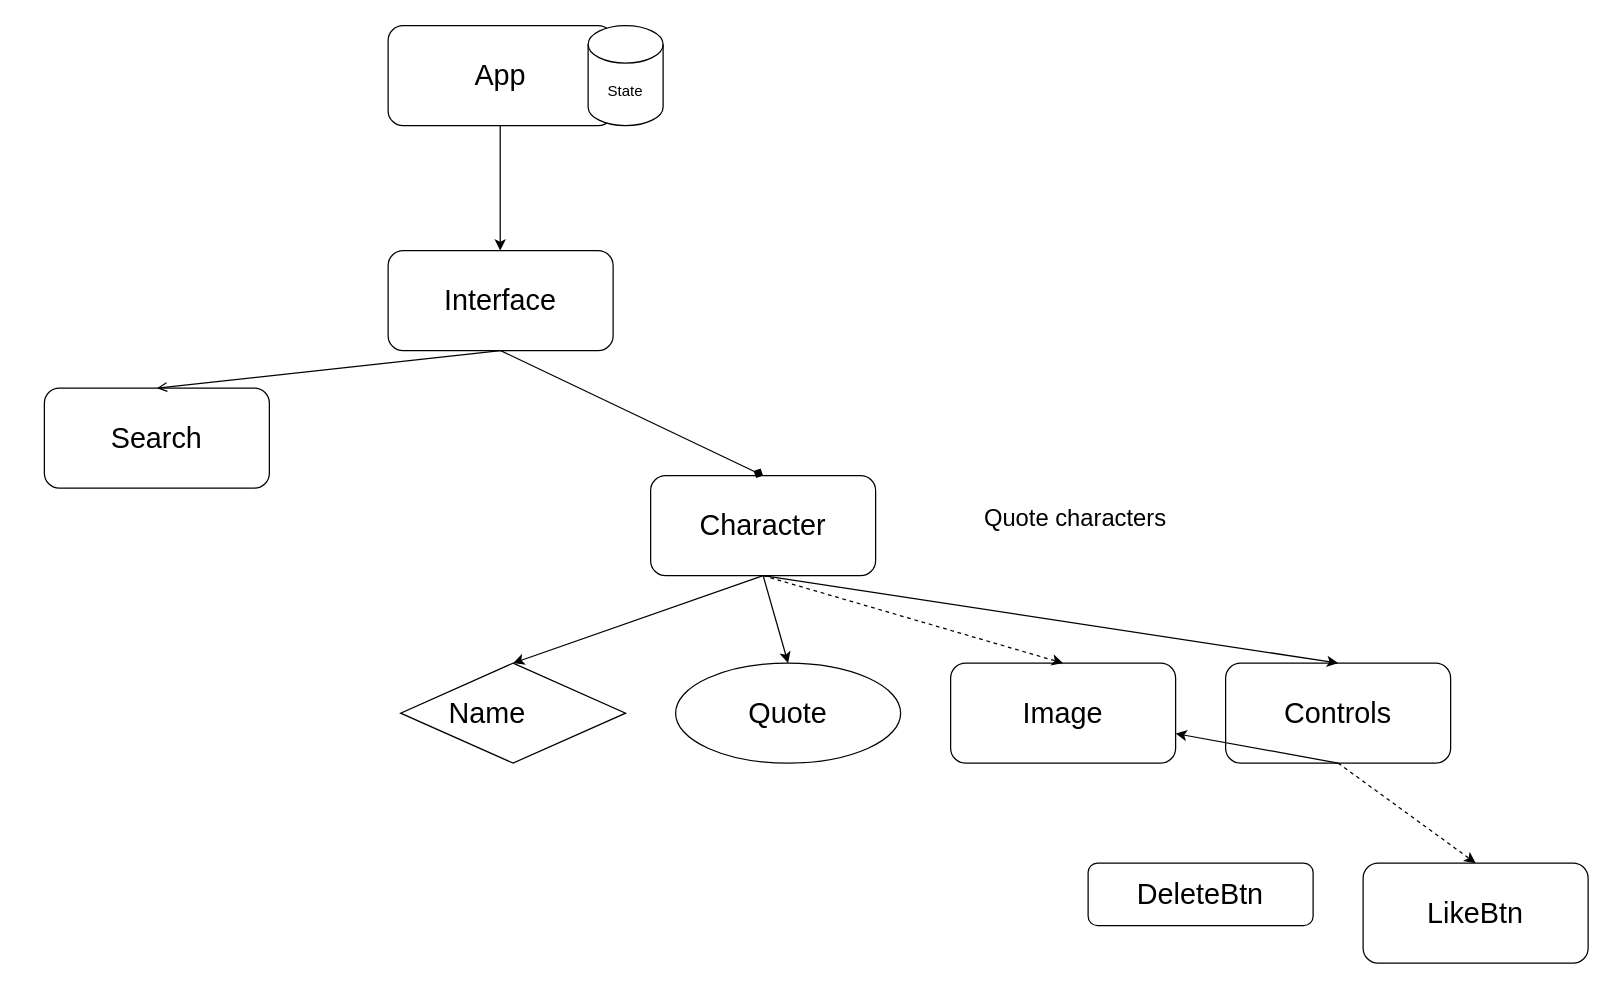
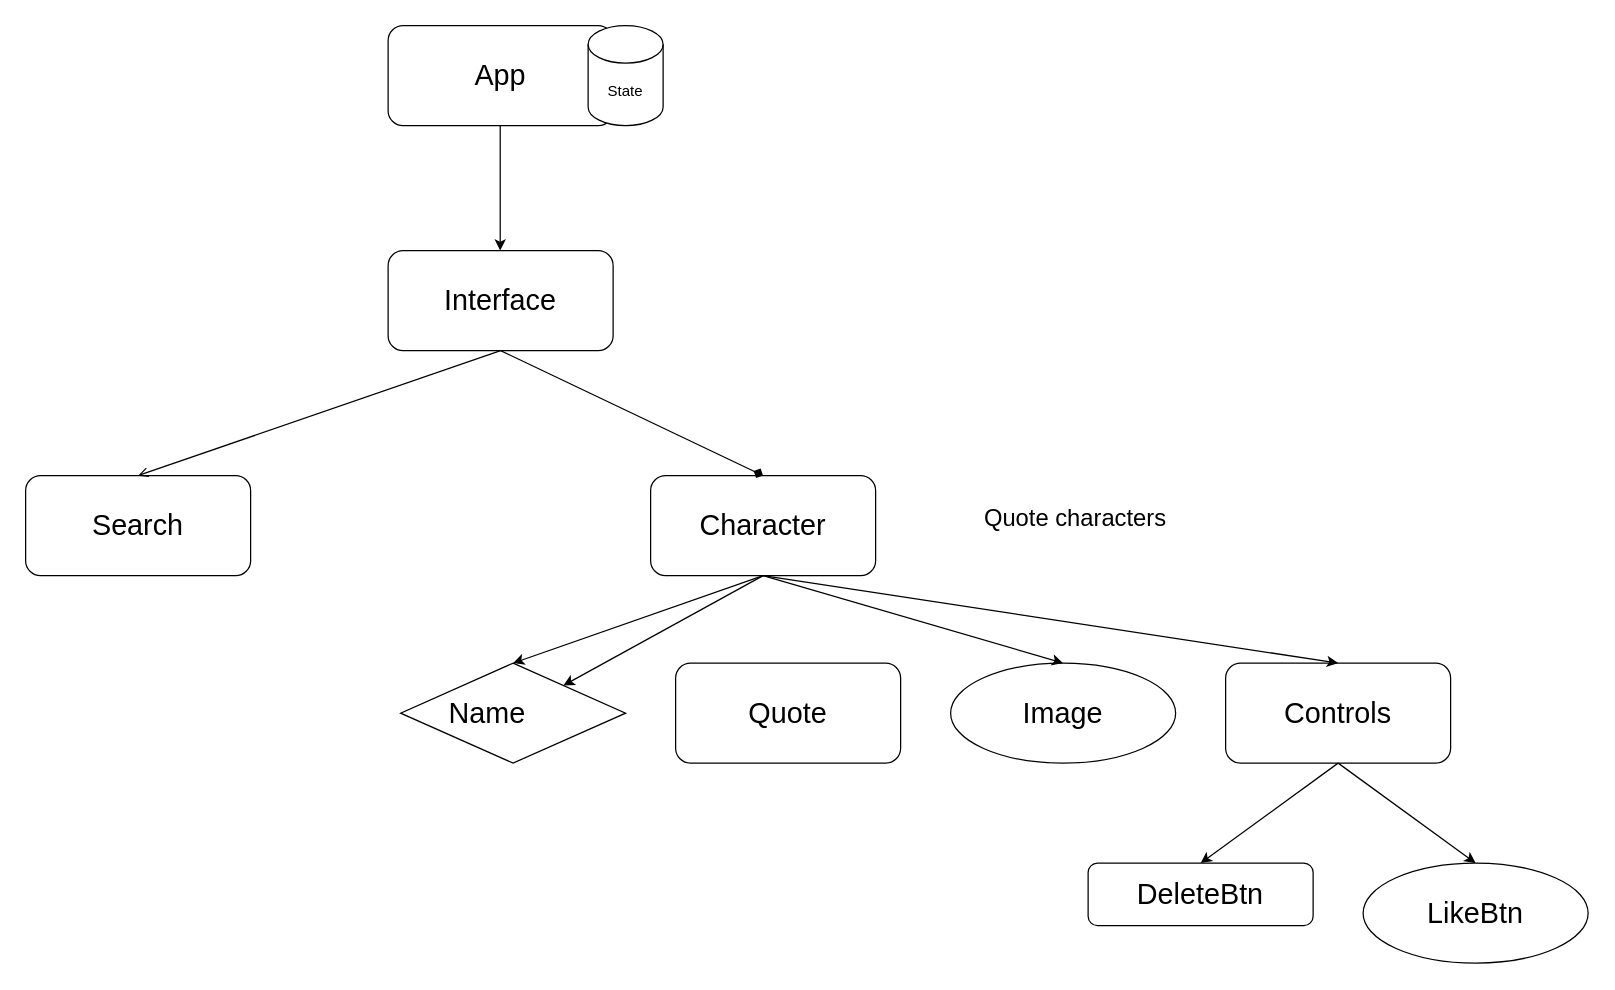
- <mxCell id="21" value="&lt;font style=&quot;font-size: 23px;&quot;&gt;Search&lt;/font&gt;" style="rounded=1;whiteSpace=wrap;html=1;" vertex="1" parent="1"><mxGeometry x="35" y="310" width="180" height="80" as="geometry" /></mxCell>
+ <mxCell id="21" value="&lt;font style=&quot;font-size: 23px;&quot;&gt;Search&lt;/font&gt;" style="rounded=1;whiteSpace=wrap;html=1;" vertex="1" parent="1"><mxGeometry x="20" y="380" width="180" height="80" as="geometry" /></mxCell>
- <mxCell id="15" value="" style="endArrow=classic;html=1;rounded=0;entryX=0.5;entryY=0;entryDx=0;entryDy=0;exitX=0.5;exitY=1;exitDx=0;exitDy=0;" edge="1" parent="1" source="4" target="5"><mxGeometry width="50" height="50" relative="1" as="geometry"><mxPoint x="630" y="480" as="sourcePoint" /><mxPoint x="940" y="550" as="targetPoint" /></mxGeometry></mxCell>
+ <mxCell id="15" value="" style="endArrow=classic;html=1;rounded=0;exitX=0.5;exitY=1;exitDx=0;exitDy=0;" edge="1" parent="1" source="4" target="6"><mxGeometry width="50" height="50" relative="1" as="geometry"><mxPoint x="630" y="480" as="sourcePoint" /><mxPoint x="940" y="550" as="targetPoint" /></mxGeometry></mxCell>
- <mxCell id="14" value="" style="endArrow=classic;html=1;rounded=0;entryX=0.5;entryY=0;entryDx=0;entryDy=0;exitX=0.5;exitY=1;exitDx=0;exitDy=0;dashed=1;" edge="1" parent="1" source="4" target="7"><mxGeometry width="50" height="50" relative="1" as="geometry"><mxPoint x="620" y="470" as="sourcePoint" /><mxPoint x="930" y="540" as="targetPoint" /></mxGeometry></mxCell>
+ <mxCell id="14" value="" style="endArrow=classic;html=1;rounded=0;entryX=0.5;entryY=0;entryDx=0;entryDy=0;exitX=0.5;exitY=1;exitDx=0;exitDy=0;" edge="1" parent="1" source="4" target="7"><mxGeometry width="50" height="50" relative="1" as="geometry"><mxPoint x="620" y="470" as="sourcePoint" /><mxPoint x="930" y="540" as="targetPoint" /></mxGeometry></mxCell>
- <mxCell id="5" value="&lt;font style=&quot;font-size: 23px;&quot;&gt;Quote&lt;/font&gt;" style="ellipse;whiteSpace=wrap;html=1;" vertex="1" parent="1"><mxGeometry x="540" y="530" width="180" height="80" as="geometry" /></mxCell>
+ <mxCell id="5" value="&lt;font style=&quot;font-size: 23px;&quot;&gt;Quote&lt;/font&gt;" style="rounded=1;whiteSpace=wrap;html=1;" vertex="1" parent="1"><mxGeometry x="540" y="530" width="180" height="80" as="geometry" /></mxCell>
- <mxCell id="7" value="&lt;font style=&quot;font-size: 23px;&quot;&gt;Image&lt;/font&gt;" style="rounded=1;whiteSpace=wrap;html=1;" vertex="1" parent="1"><mxGeometry x="760" y="530" width="180" height="80" as="geometry" /></mxCell>
+ <mxCell id="7" value="&lt;font style=&quot;font-size: 23px;&quot;&gt;Image&lt;/font&gt;" style="ellipse;whiteSpace=wrap;html=1;" vertex="1" parent="1"><mxGeometry x="760" y="530" width="180" height="80" as="geometry" /></mxCell>
- <mxCell id="12" value="" style="endArrow=classic;html=1;rounded=0;exitX=0.5;exitY=1;exitDx=0;exitDy=0;" edge="1" parent="1" source="8" target="7"><mxGeometry width="50" height="50" relative="1" as="geometry"><mxPoint x="930" y="620" as="sourcePoint" /><mxPoint x="1050" y="690" as="targetPoint" /></mxGeometry></mxCell>
+ <mxCell id="12" value="" style="endArrow=classic;html=1;rounded=0;entryX=0.5;entryY=0;entryDx=0;entryDy=0;exitX=0.5;exitY=1;exitDx=0;exitDy=0;" edge="1" parent="1" source="8" target="9"><mxGeometry width="50" height="50" relative="1" as="geometry"><mxPoint x="930" y="620" as="sourcePoint" /><mxPoint x="1050" y="690" as="targetPoint" /></mxGeometry></mxCell>
- <mxCell id="11" value="" style="endArrow=classic;html=1;rounded=0;entryX=0.5;entryY=0;entryDx=0;entryDy=0;exitX=0.5;exitY=1;exitDx=0;exitDy=0;dashed=1;" edge="1" parent="1" source="8" target="10"><mxGeometry width="50" height="50" relative="1" as="geometry"><mxPoint x="820" y="780" as="sourcePoint" /><mxPoint x="870" y="730" as="targetPoint" /></mxGeometry></mxCell>
+ <mxCell id="11" value="" style="endArrow=classic;html=1;rounded=0;entryX=0.5;entryY=0;entryDx=0;entryDy=0;exitX=0.5;exitY=1;exitDx=0;exitDy=0;" edge="1" parent="1" source="8" target="10"><mxGeometry width="50" height="50" relative="1" as="geometry"><mxPoint x="820" y="780" as="sourcePoint" /><mxPoint x="870" y="730" as="targetPoint" /></mxGeometry></mxCell>
- <mxCell id="10" value="&lt;font style=&quot;font-size: 23px;&quot;&gt;LikeBtn&lt;/font&gt;" style="rounded=1;whiteSpace=wrap;html=1;" vertex="1" parent="1"><mxGeometry x="1090" y="690" width="180" height="80" as="geometry" /></mxCell>
+ <mxCell id="10" value="&lt;font style=&quot;font-size: 23px;&quot;&gt;LikeBtn&lt;/font&gt;" style="ellipse;whiteSpace=wrap;html=1;" vertex="1" parent="1"><mxGeometry x="1090" y="690" width="180" height="80" as="geometry" /></mxCell>
